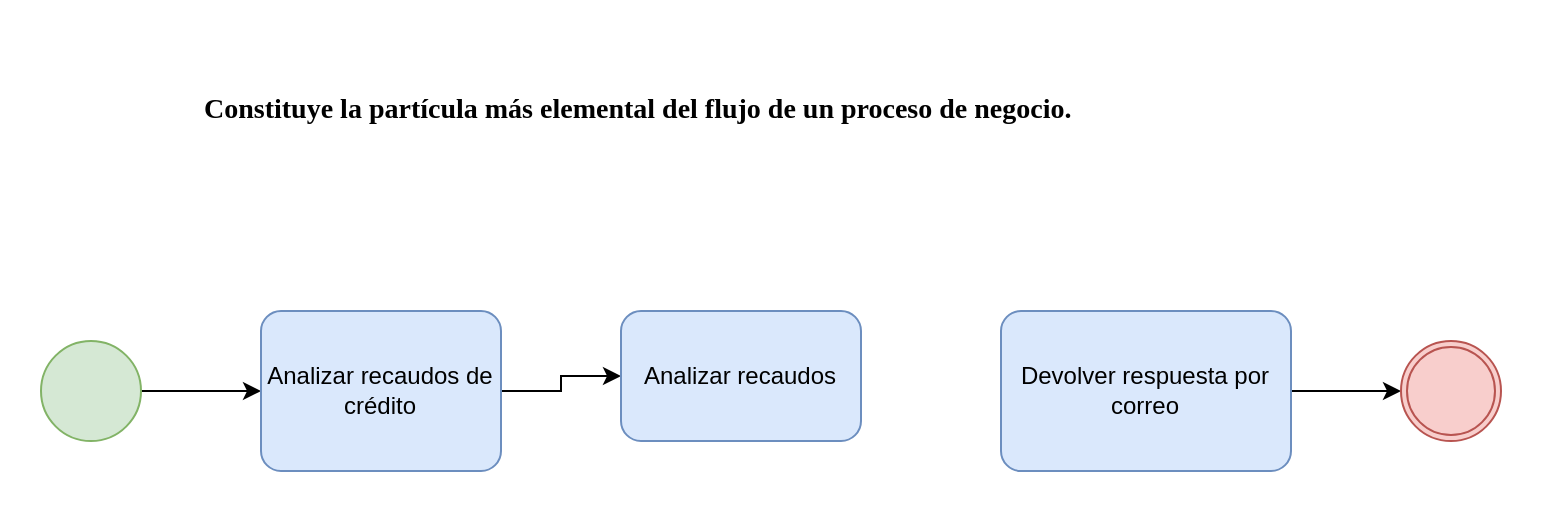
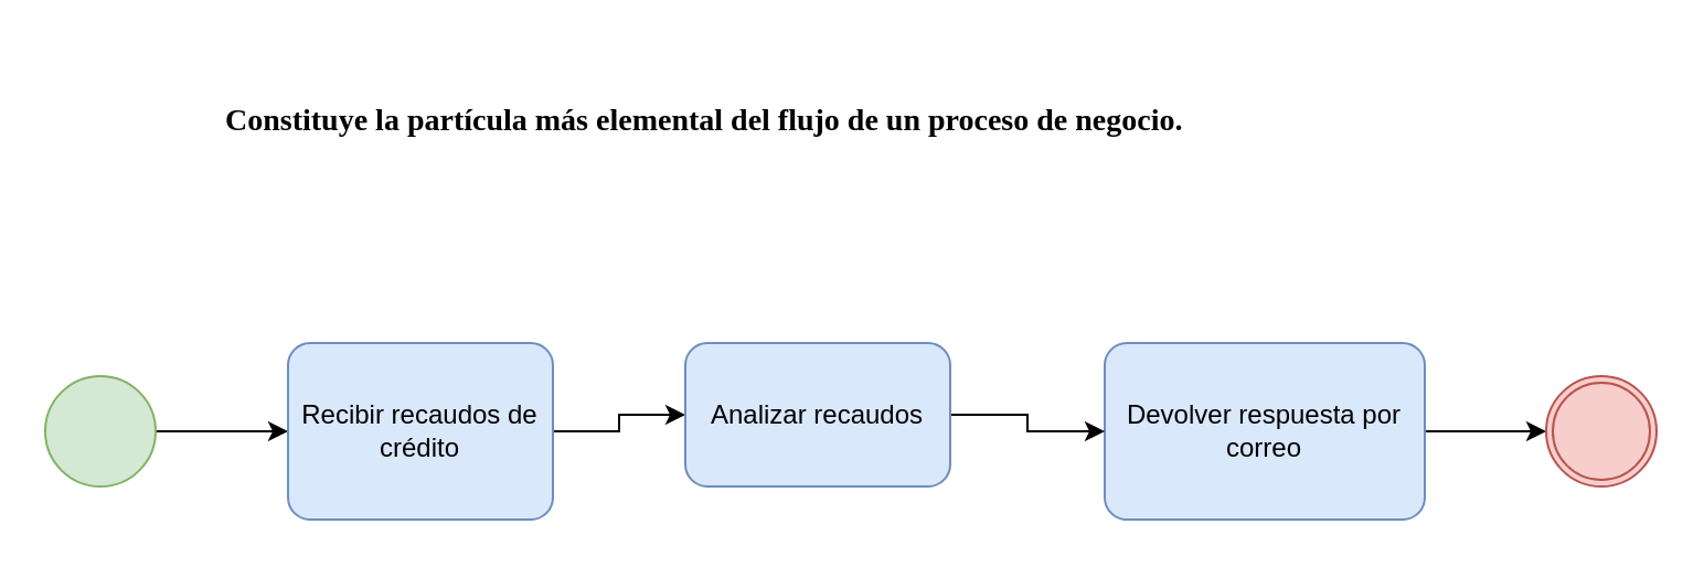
+ <mxCell id="9" value="" style="edgeStyle=orthogonalEdgeStyle;rounded=0;orthogonalLoop=1;jettySize=auto;html=1;" edge="1" parent="1" source="10" target="3"><mxGeometry relative="1" as="geometry" /></mxCell>
- <mxCell id="8" value="Analizar recaudos de crédito" style="points=[[0.25,0,0],[0.5,0,0],[0.75,0,0],[1,0.25,0],[1,0.5,0],[1,0.75,0],[0.75,1,0],[0.5,1,0],[0.25,1,0],[0,0.75,0],[0,0.5,0],[0,0.25,0]];shape=mxgraph.bpmn.task;whiteSpace=wrap;rectStyle=rounded;size=10;html=1;taskMarker=abstract;fillColor=#dae8fc;strokeColor=#6c8ebf;" vertex="1" parent="1"><mxGeometry x="130" y="155" width="120" height="80" as="geometry" /></mxCell>
+ <mxCell id="8" value="Recibir recaudos de crédito" style="points=[[0.25,0,0],[0.5,0,0],[0.75,0,0],[1,0.25,0],[1,0.5,0],[1,0.75,0],[0.75,1,0],[0.5,1,0],[0.25,1,0],[0,0.75,0],[0,0.5,0],[0,0.25,0]];shape=mxgraph.bpmn.task;whiteSpace=wrap;rectStyle=rounded;size=10;html=1;taskMarker=abstract;fillColor=#dae8fc;strokeColor=#6c8ebf;" vertex="1" parent="1"><mxGeometry x="130" y="155" width="120" height="80" as="geometry" /></mxCell>
